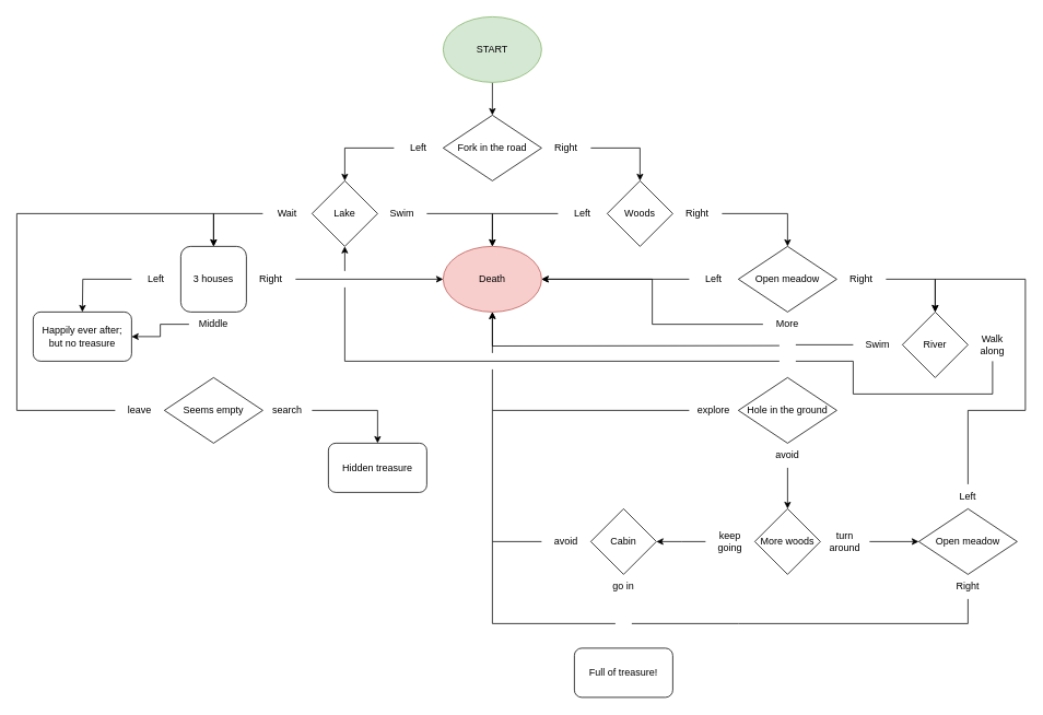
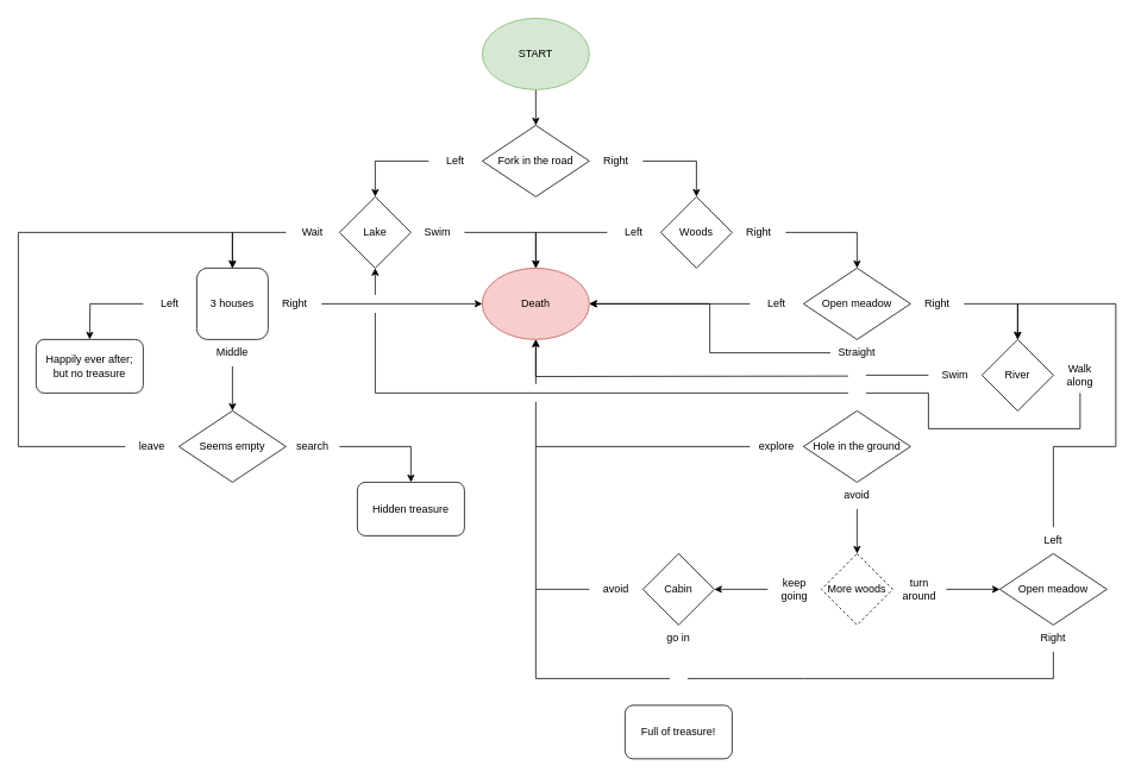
- <mxCell id="23" value="" style="edgeStyle=orthogonalEdgeStyle;rounded=0;orthogonalLoop=1;jettySize=auto;html=1;" edge="1" parent="1" source="24" target="37"><mxGeometry relative="1" as="geometry" /></mxCell>
+ <mxCell id="23" value="" style="edgeStyle=orthogonalEdgeStyle;rounded=0;orthogonalLoop=1;jettySize=auto;html=1;" edge="1" parent="1" source="24" target="27"><mxGeometry relative="1" as="geometry" /></mxCell>
- <mxCell id="32" value="More" style="text;html=1;align=center;verticalAlign=middle;whiteSpace=wrap;rounded=0;" vertex="1" parent="1"><mxGeometry x="930" y="380" width="60" height="30" as="geometry" /></mxCell>
+ <mxCell id="32" value="Straight" style="text;html=1;align=center;verticalAlign=middle;whiteSpace=wrap;rounded=0;" vertex="1" parent="1"><mxGeometry x="930" y="380" width="60" height="30" as="geometry" /></mxCell>
- <mxCell id="55" value="More woods" style="rhombus;whiteSpace=wrap;html=1;" vertex="1" parent="1"><mxGeometry x="920" y="620" width="80" height="80" as="geometry" /></mxCell>
+ <mxCell id="55" value="More woods" style="rhombus;whiteSpace=wrap;html=1;dashed=1;" vertex="1" parent="1"><mxGeometry x="920" y="620" width="80" height="80" as="geometry" /></mxCell>
